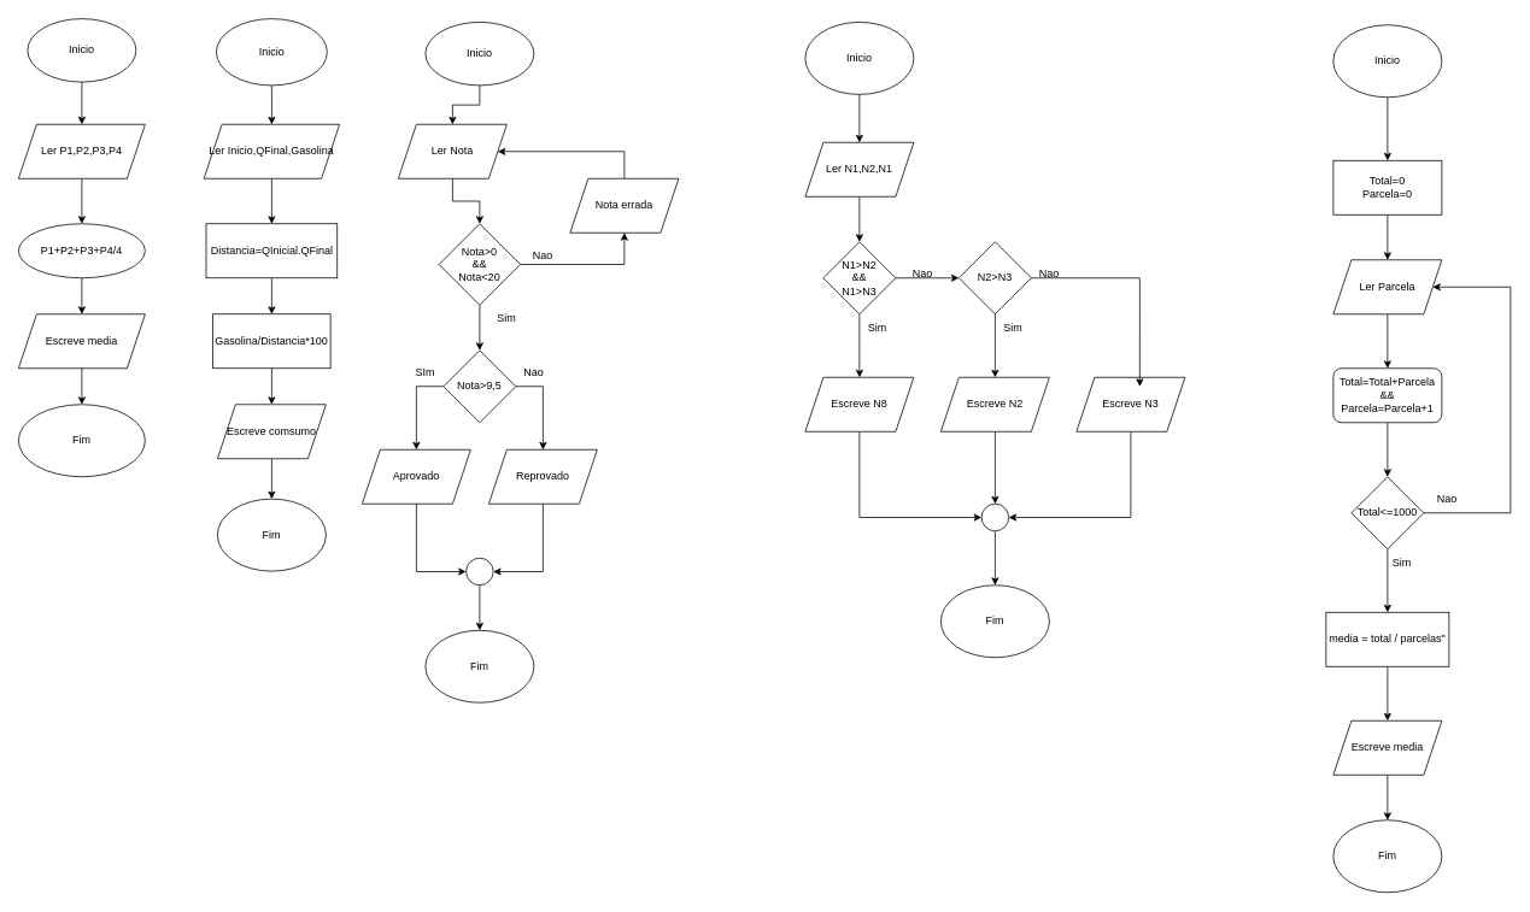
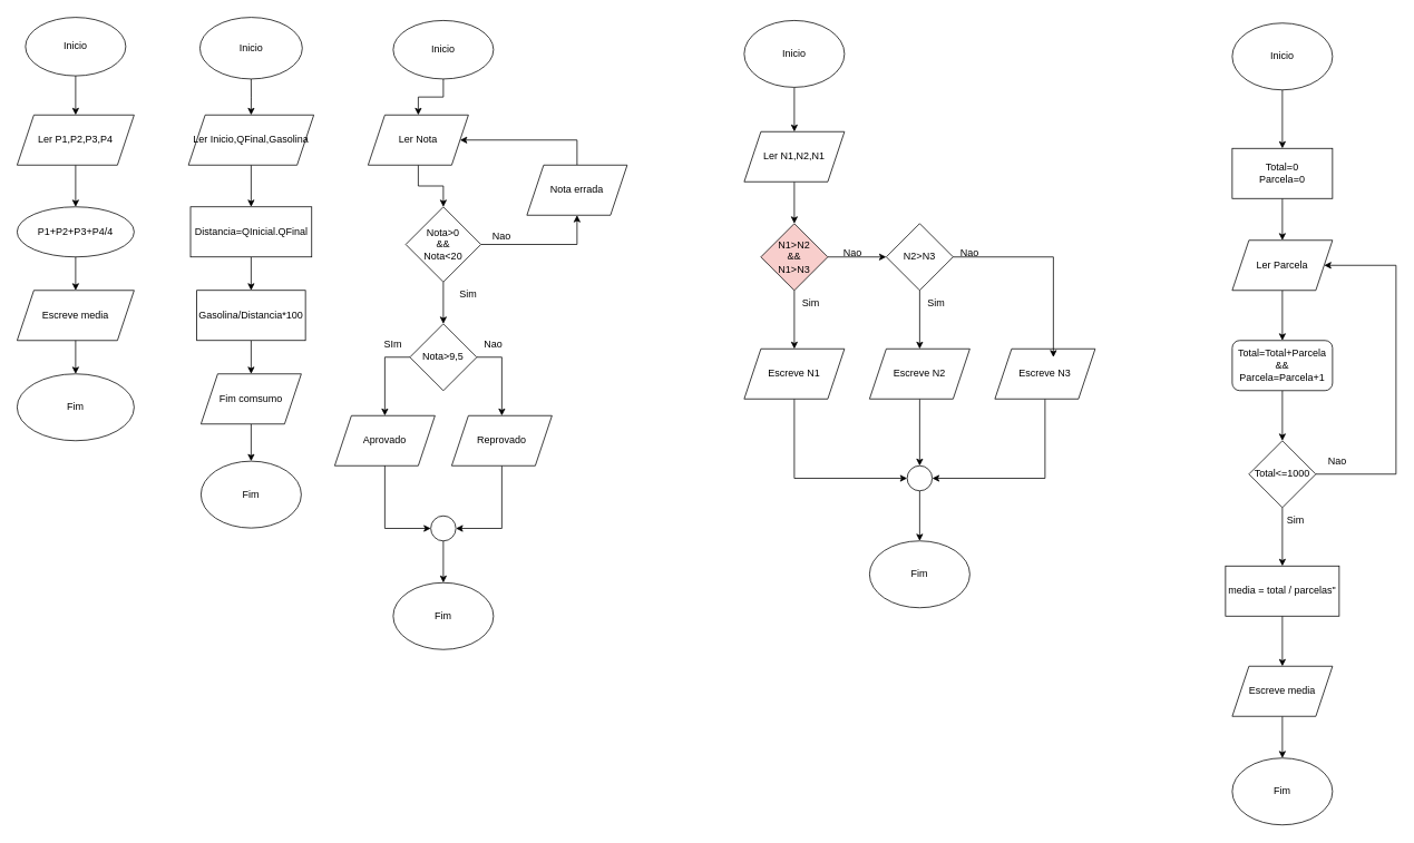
- <mxCell id="51" value="N1&amp;gt;N2&lt;div&gt;&amp;amp;&amp;amp;&lt;/div&gt;&lt;div&gt;N1&amp;gt;N3&lt;/div&gt;" style="rhombus;whiteSpace=wrap;html=1;" vertex="1" parent="1"><mxGeometry x="910" y="267" width="80" height="80" as="geometry" /></mxCell>
+ <mxCell id="51" value="N1&amp;gt;N2&lt;div&gt;&amp;amp;&amp;amp;&lt;/div&gt;&lt;div&gt;N1&amp;gt;N3&lt;/div&gt;" style="rhombus;whiteSpace=wrap;html=1;fillColor=#f8cecc;" vertex="1" parent="1"><mxGeometry x="910" y="267" width="80" height="80" as="geometry" /></mxCell>
- <mxCell id="53" value="Escreve N8" style="shape=parallelogram;perimeter=parallelogramPerimeter;whiteSpace=wrap;html=1;fixedSize=1;" vertex="1" parent="1"><mxGeometry x="890" y="417" width="120" height="60" as="geometry" /></mxCell>
+ <mxCell id="53" value="Escreve N1" style="shape=parallelogram;perimeter=parallelogramPerimeter;whiteSpace=wrap;html=1;fixedSize=1;" vertex="1" parent="1"><mxGeometry x="890" y="417" width="120" height="60" as="geometry" /></mxCell>
- <mxCell id="20" value="Escreve comsumo" style="shape=parallelogram;perimeter=parallelogramPerimeter;whiteSpace=wrap;html=1;fixedSize=1;" vertex="1" parent="1"><mxGeometry x="240" y="447" width="120" height="60" as="geometry" /></mxCell>
+ <mxCell id="20" value="Fim comsumo" style="shape=parallelogram;perimeter=parallelogramPerimeter;whiteSpace=wrap;html=1;fixedSize=1;" vertex="1" parent="1"><mxGeometry x="240" y="447" width="120" height="60" as="geometry" /></mxCell>
